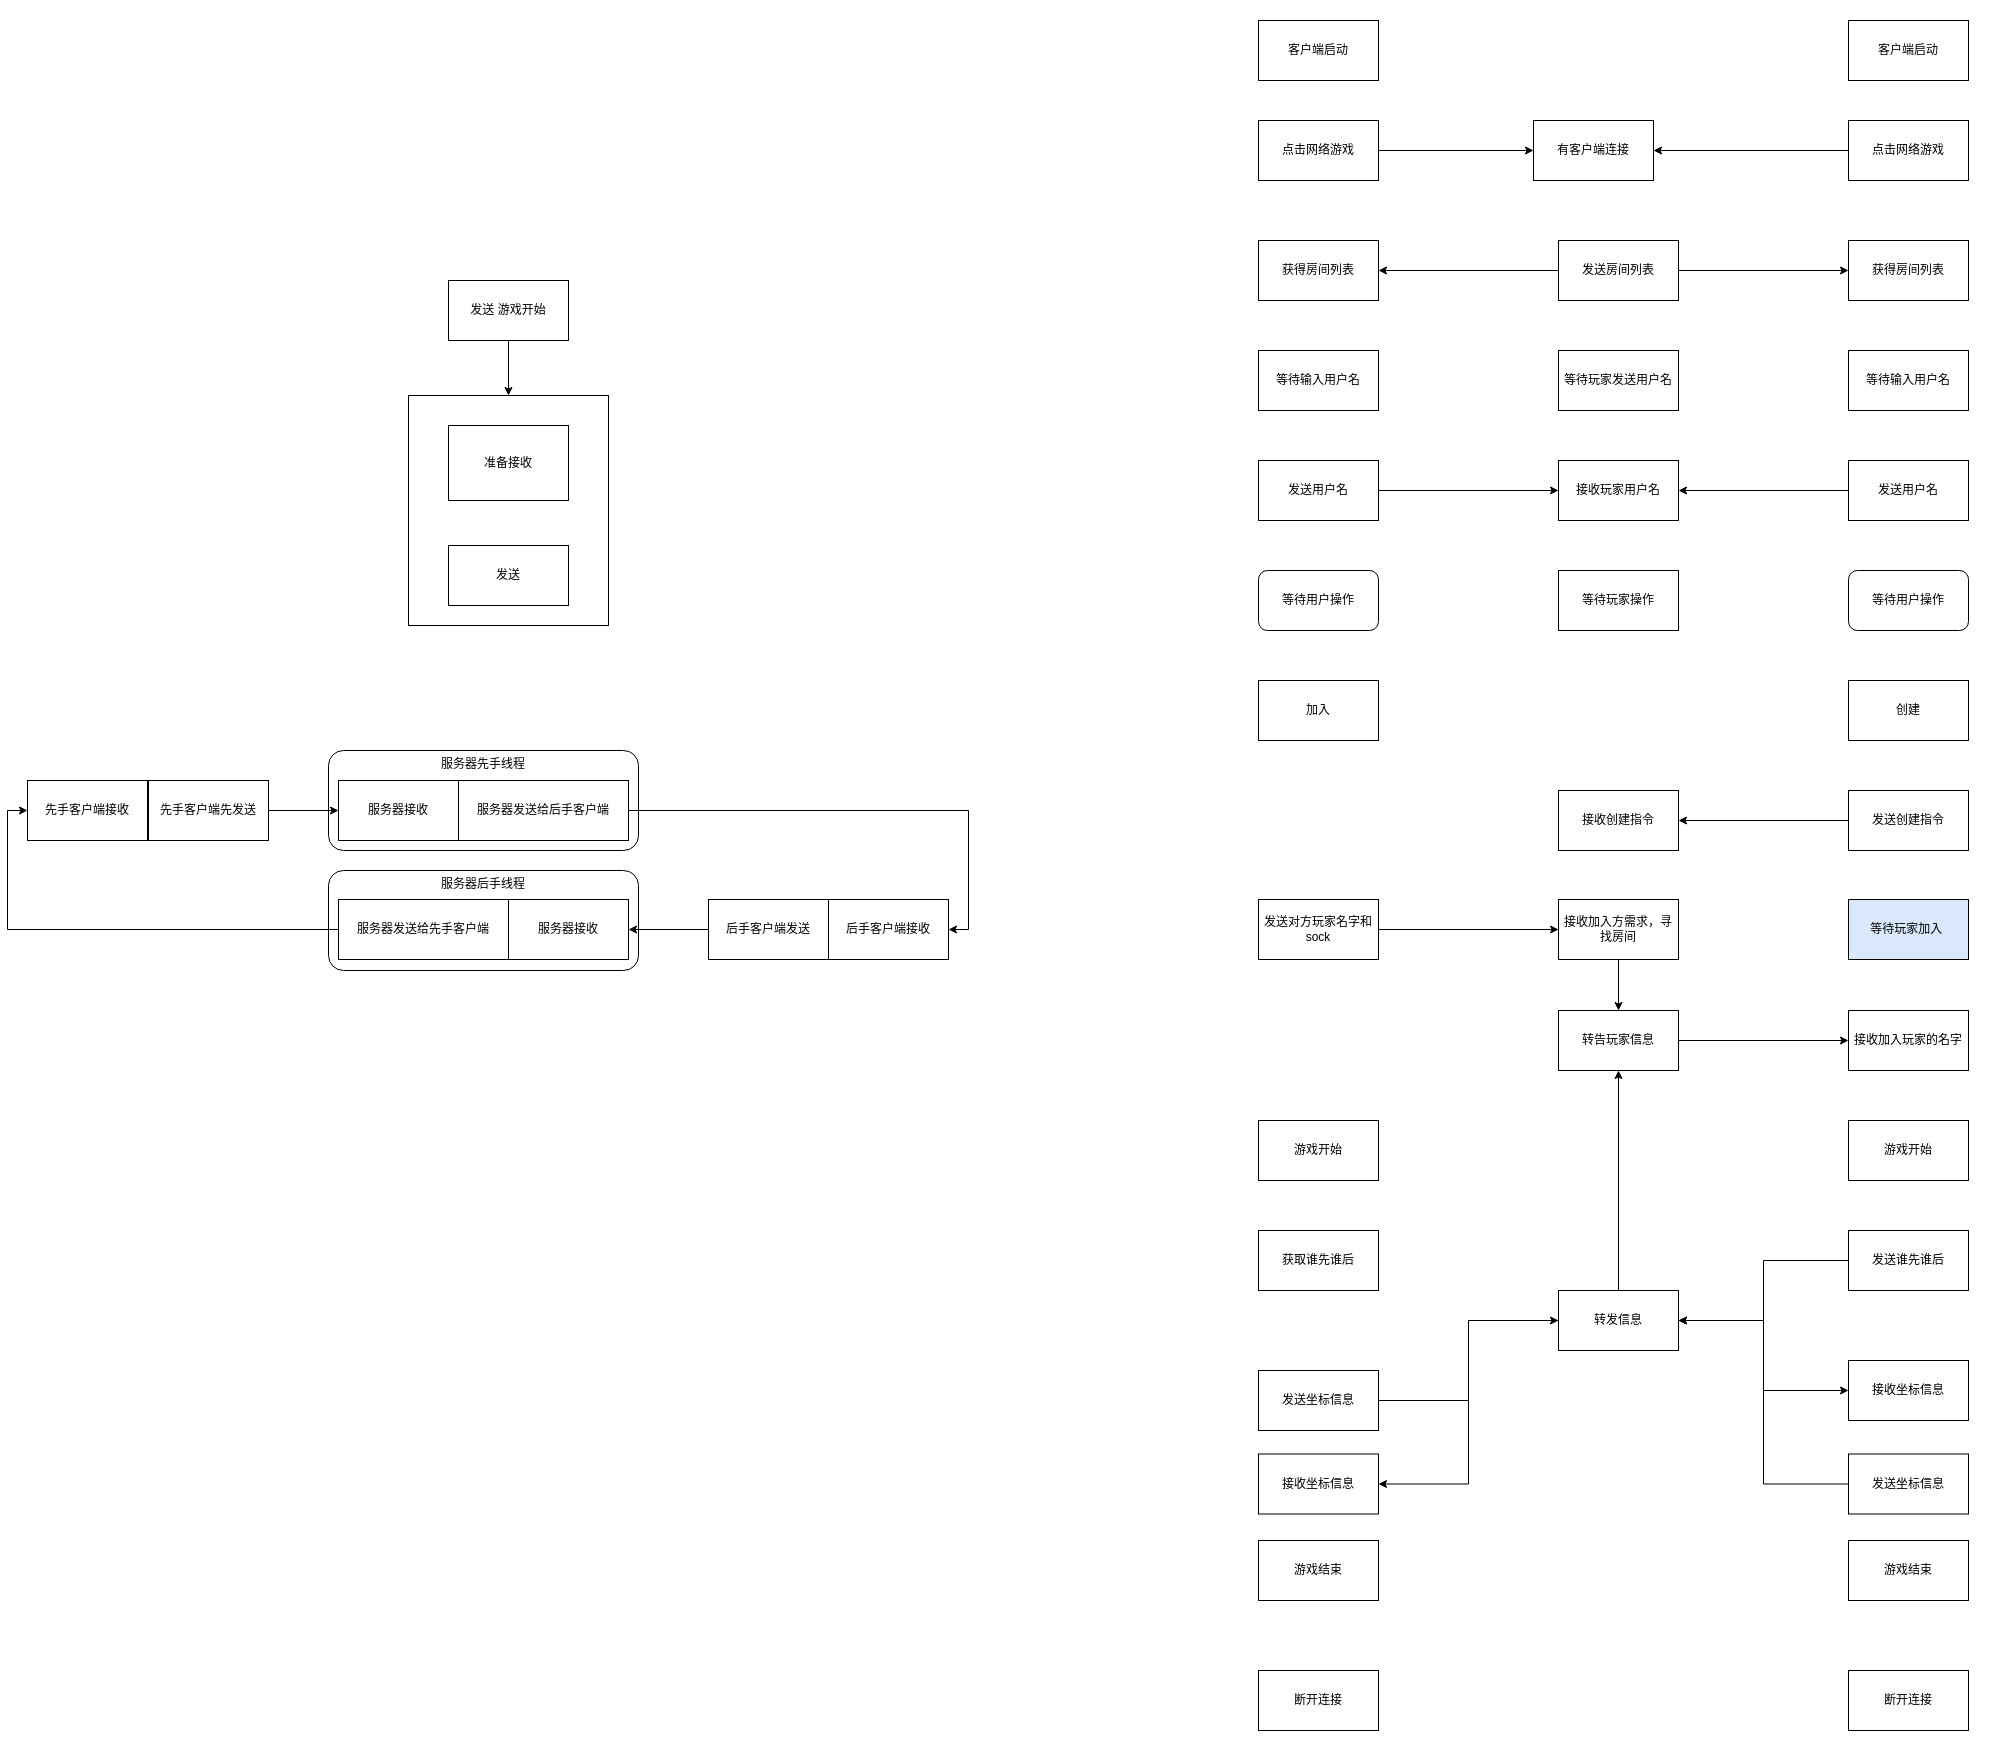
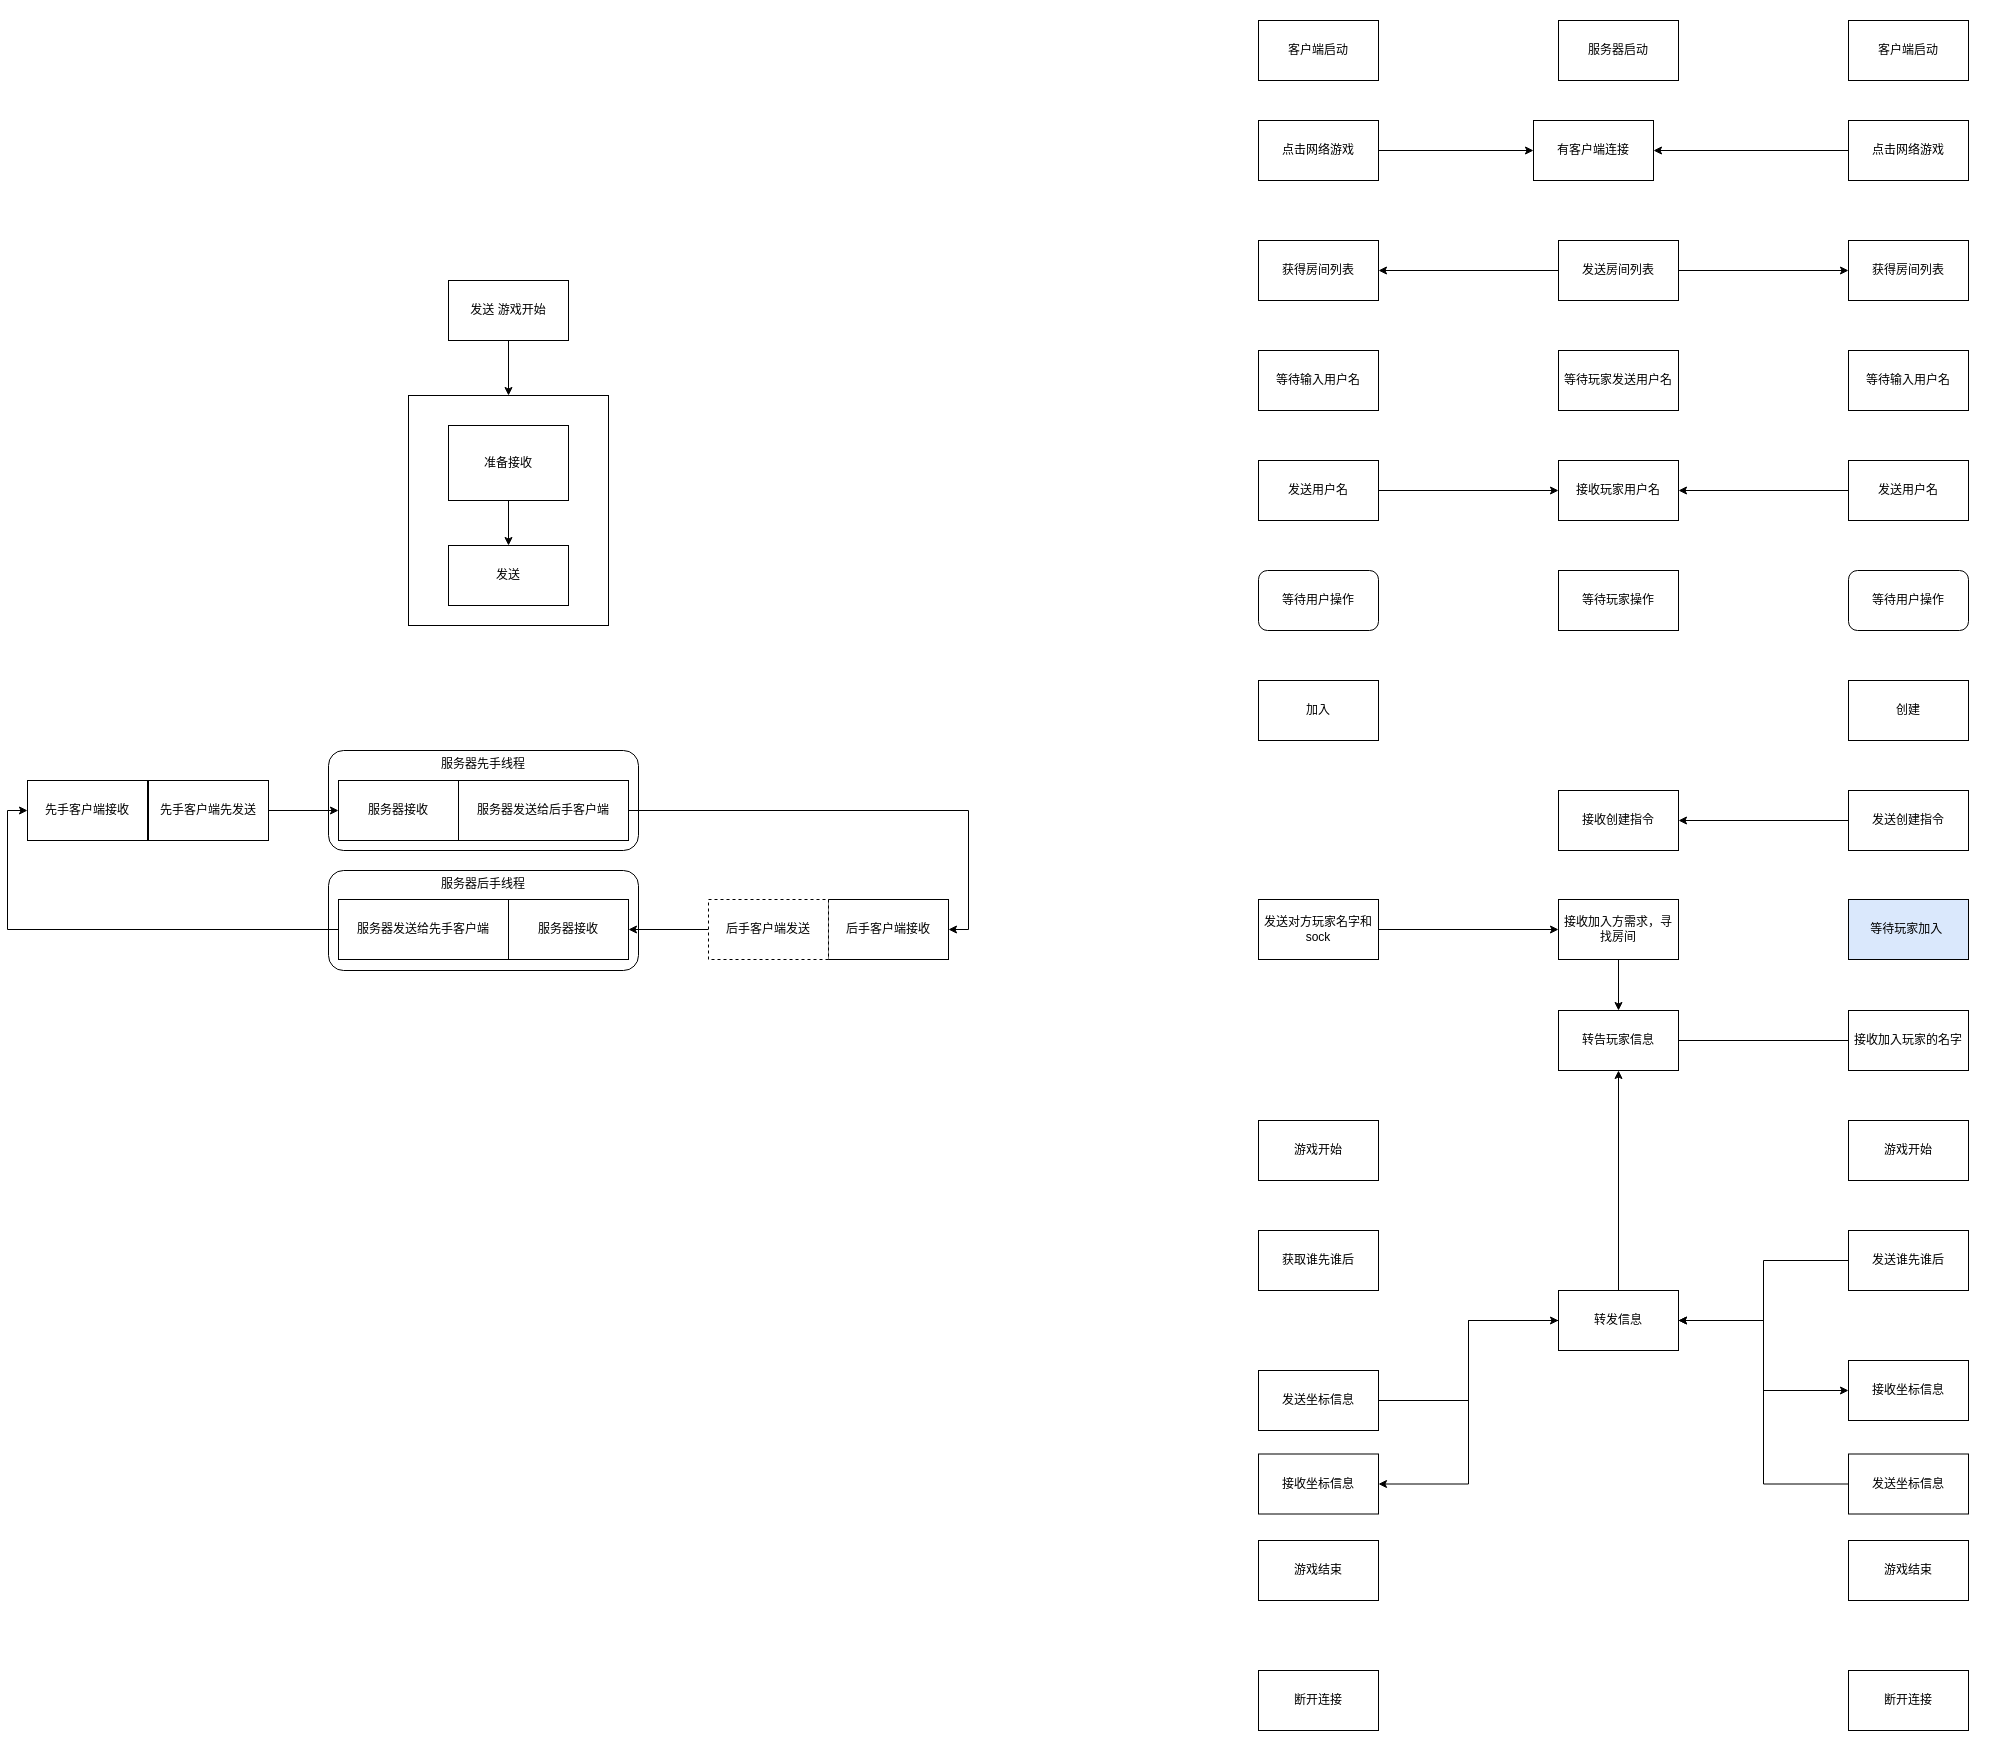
+ <mxCell id="14" value="服务器启动" style="rounded=0;whiteSpace=wrap;html=1;" parent="1" vertex="1"><mxGeometry x="1551" y="20" width="120" height="60" as="geometry" /></mxCell>
+ <mxCell id="64" style="edgeStyle=orthogonalEdgeStyle;rounded=0;orthogonalLoop=1;jettySize=auto;html=1;" parent="1" source="65" target="66" edge="1"><mxGeometry relative="1" as="geometry" /></mxCell>
- <mxCell id="74" value="后手客户端发送" style="rounded=0;whiteSpace=wrap;html=1;" parent="1" vertex="1"><mxGeometry x="701" y="899" width="120" height="60" as="geometry" /></mxCell>
+ <mxCell id="74" value="后手客户端发送" style="rounded=0;whiteSpace=wrap;html=1;dashed=1;" parent="1" vertex="1"><mxGeometry x="701" y="899" width="120" height="60" as="geometry" /></mxCell>
- <mxCell id="28" style="edgeStyle=orthogonalEdgeStyle;rounded=0;orthogonalLoop=1;jettySize=auto;html=1;" parent="1" source="29" target="26" edge="1"><mxGeometry relative="1" as="geometry" /></mxCell>
+ <mxCell id="28" style="edgeStyle=orthogonalEdgeStyle;rounded=0;orthogonalLoop=1;jettySize=auto;html=1;endArrow=none;" parent="1" source="29" target="26" edge="1"><mxGeometry relative="1" as="geometry" /></mxCell>
